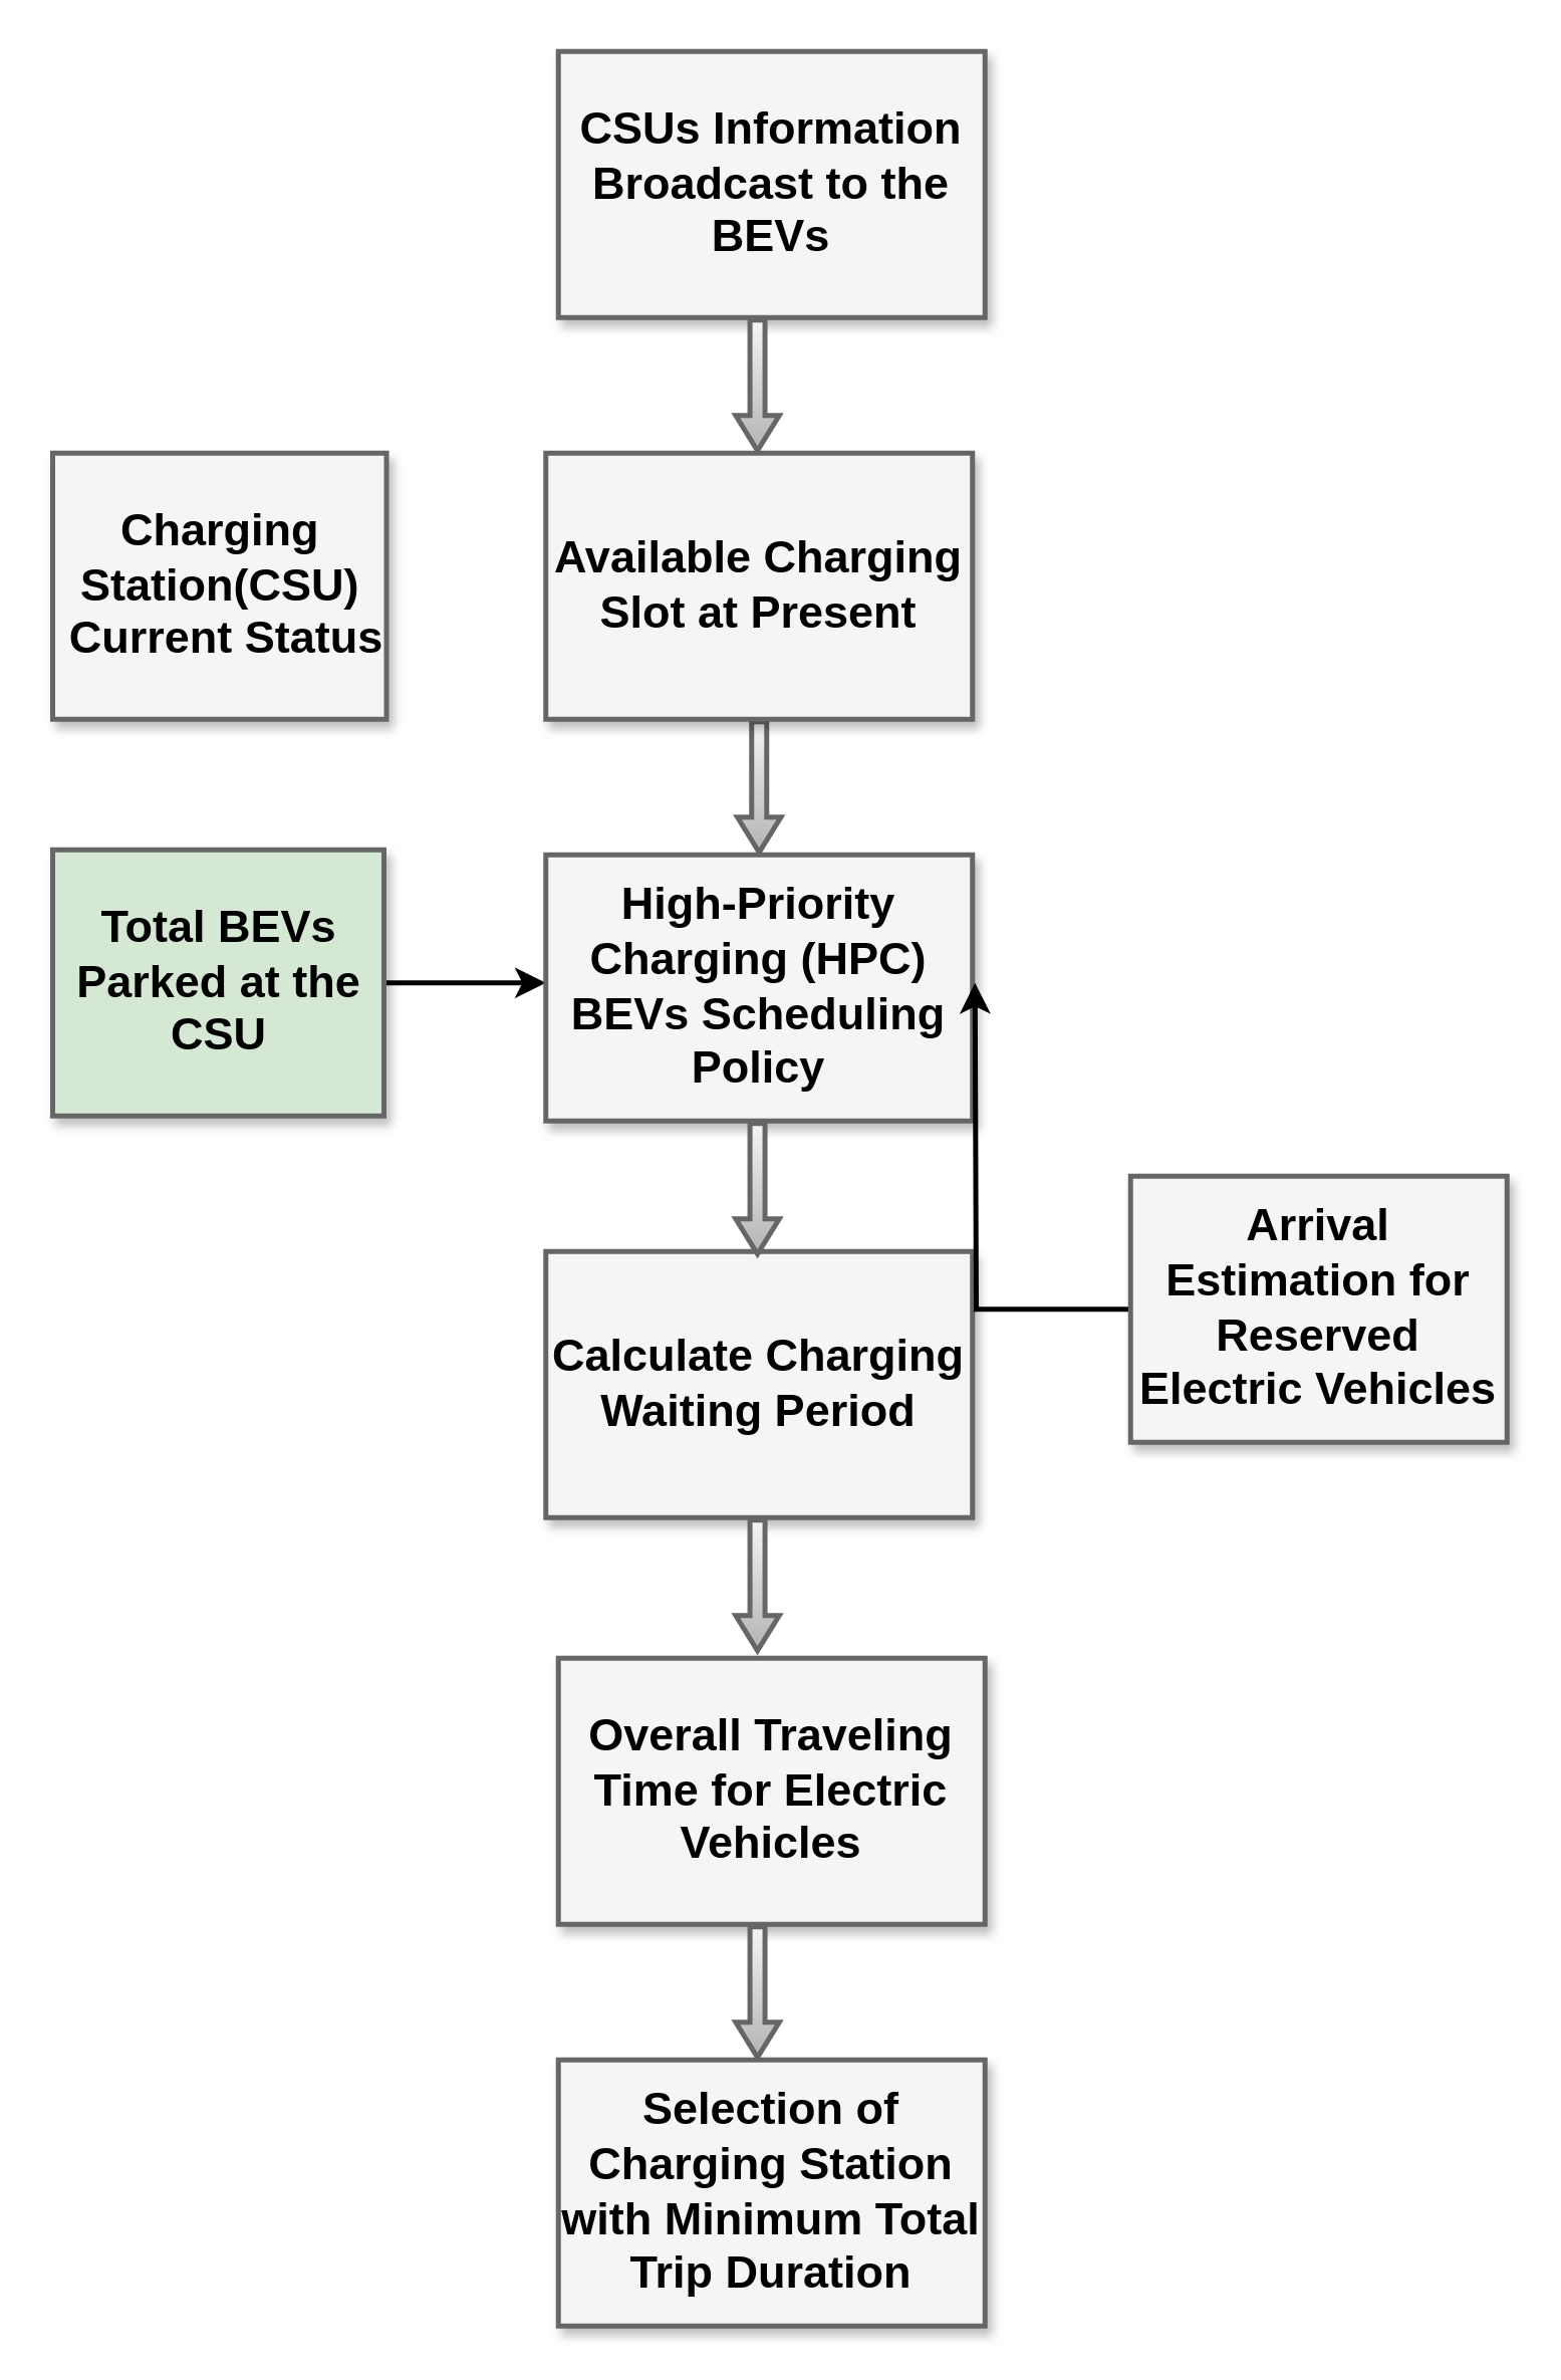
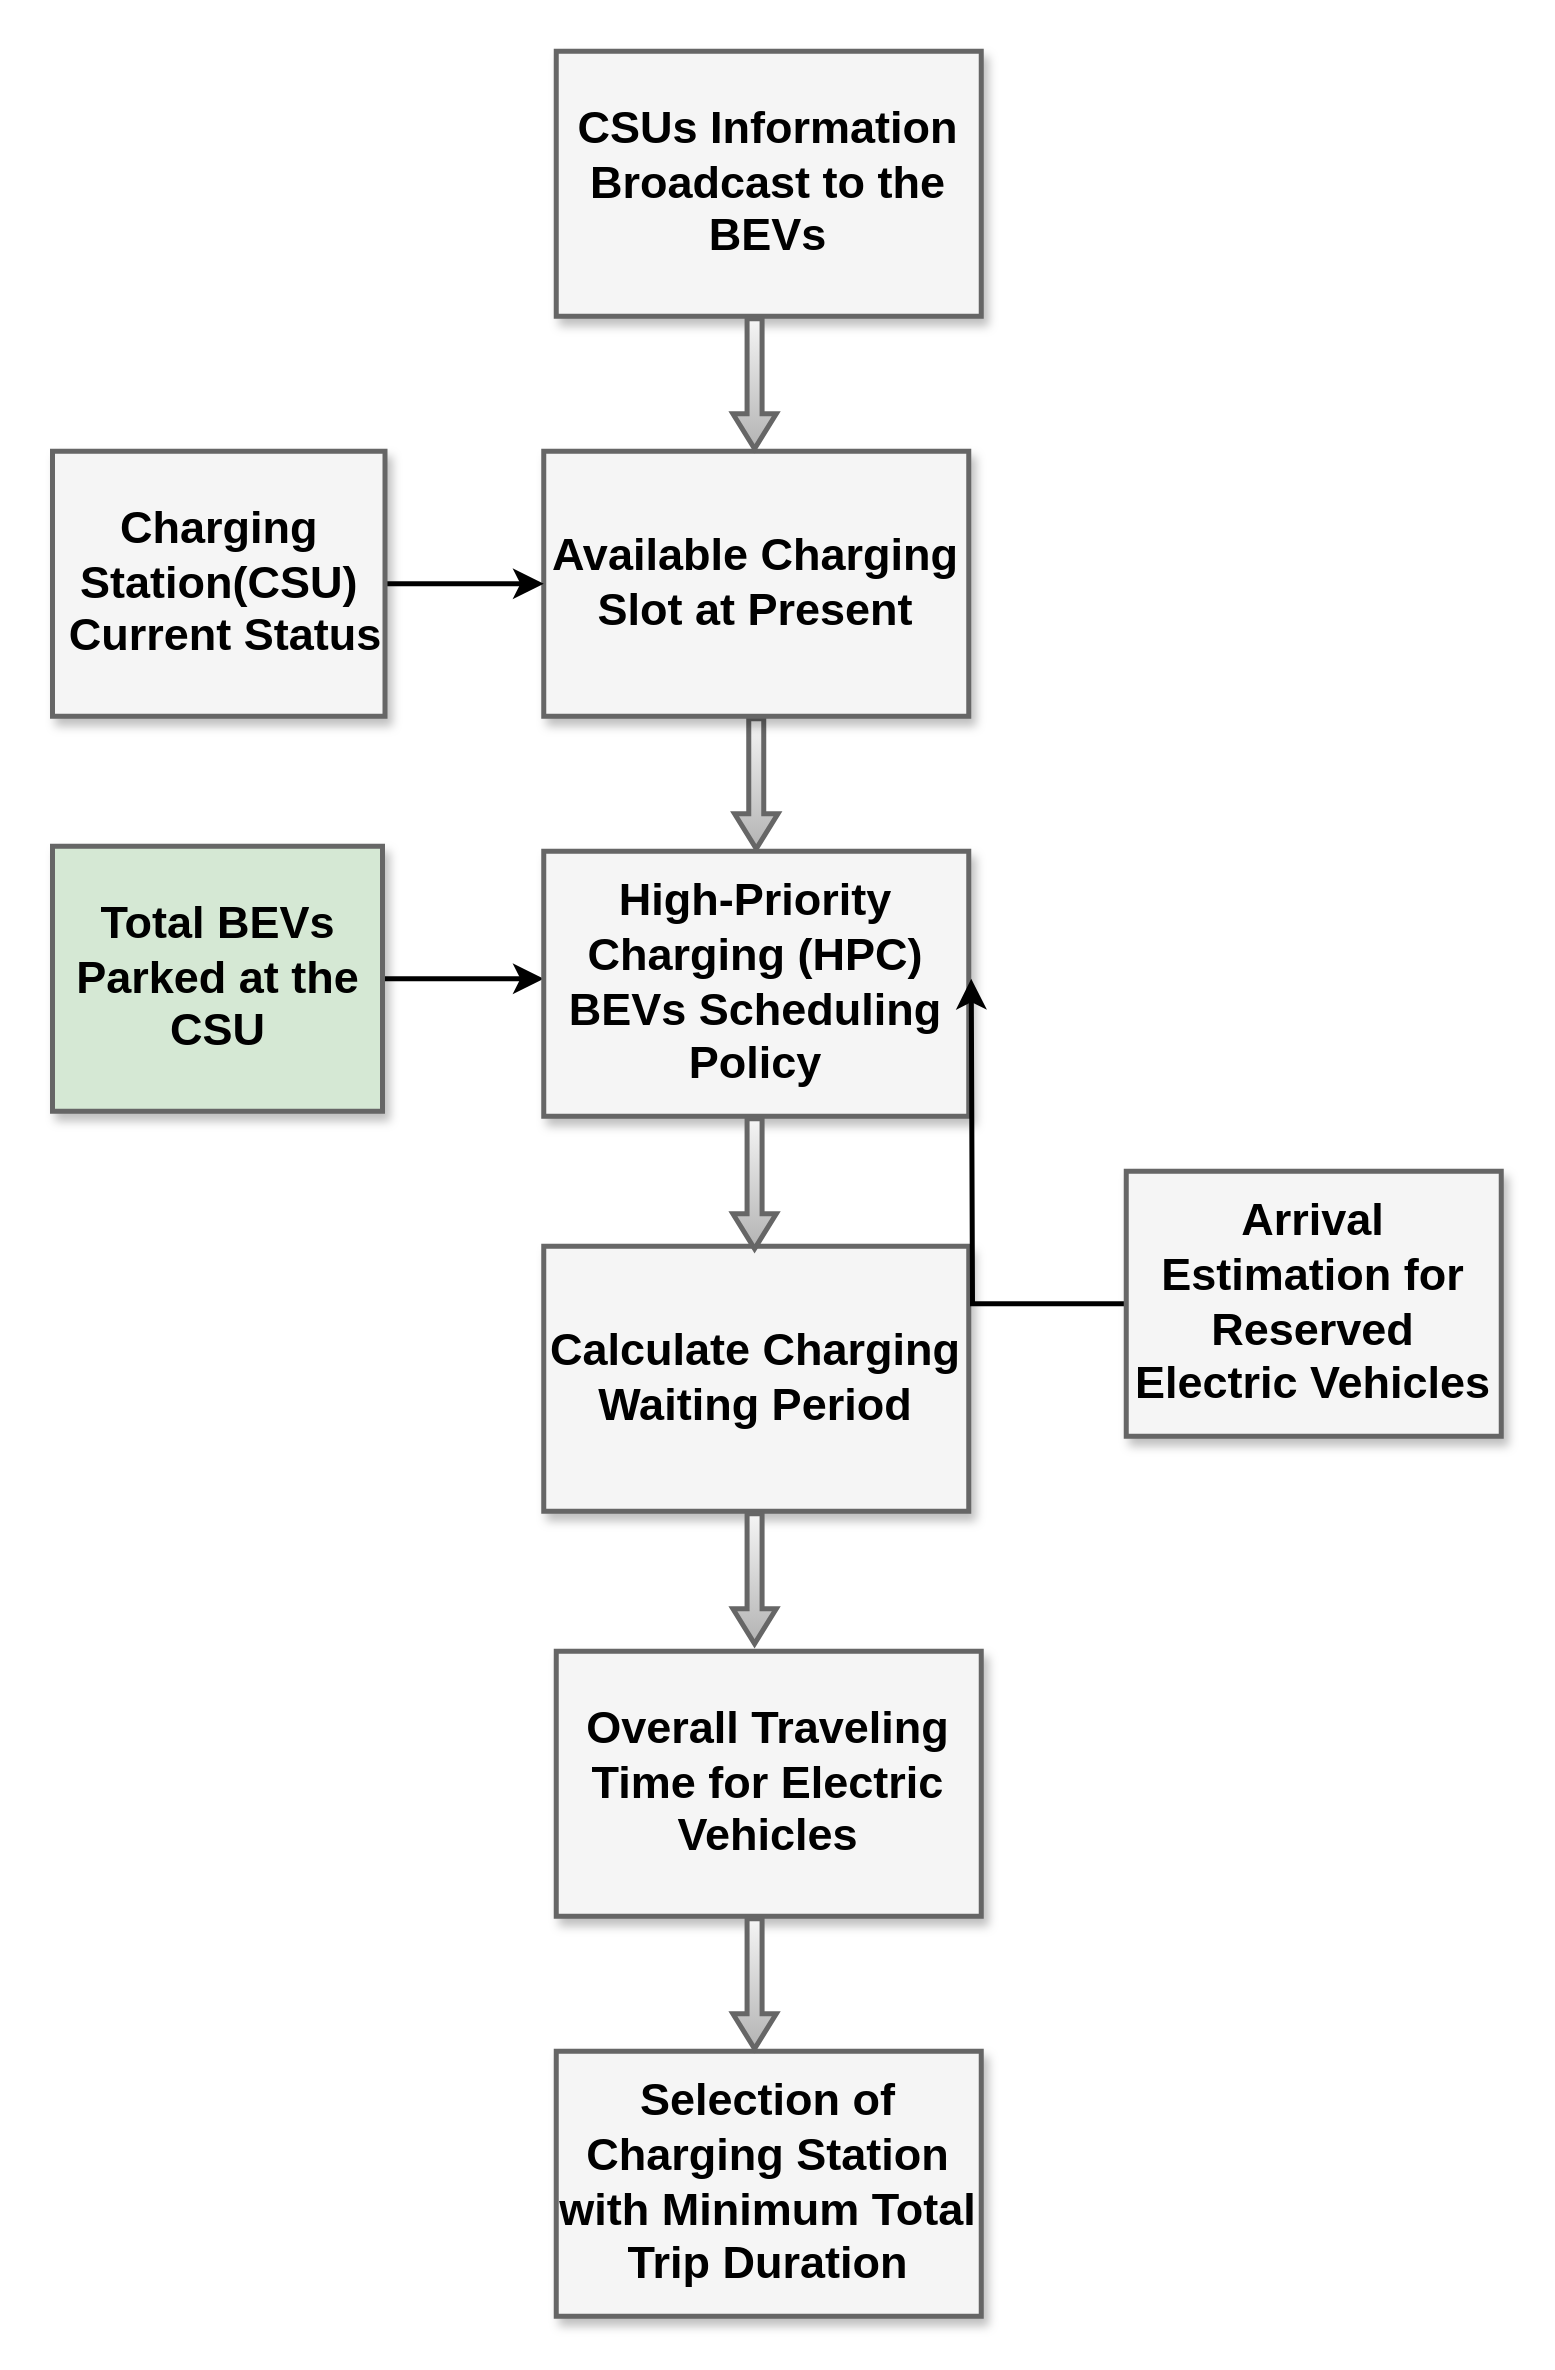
+ <mxCell id="4" style="edgeStyle=orthogonalEdgeStyle;rounded=0;orthogonalLoop=1;jettySize=auto;html=1;exitX=1;exitY=0.5;exitDx=0;exitDy=0;entryX=0;entryY=0.5;entryDx=0;entryDy=0;strokeWidth=2;" edge="1" parent="1" source="5" target="3"><mxGeometry relative="1" as="geometry" /></mxCell>
